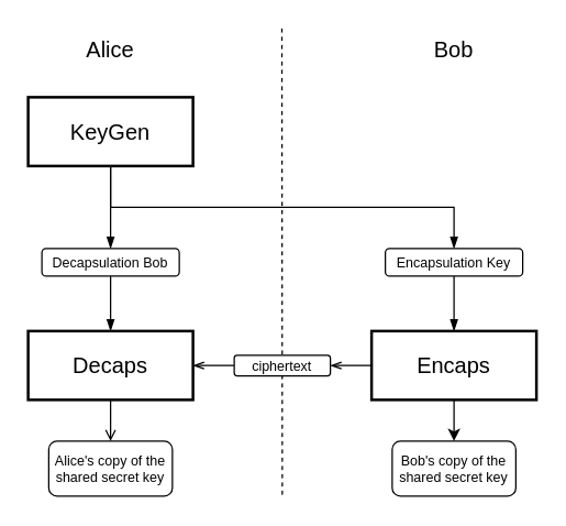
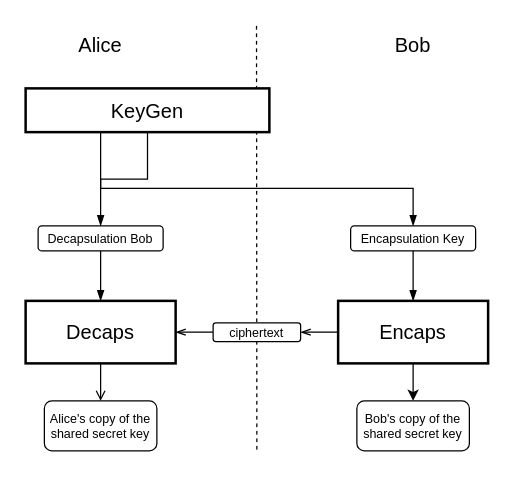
- <mxCell id="5" value="KeyGen" style="rounded=0;whiteSpace=wrap;html=1;strokeWidth=2;fontSize=16;" vertex="1" parent="1"><mxGeometry x="20" y="70" width="120" height="50" as="geometry" /></mxCell>
+ <mxCell id="5" value="KeyGen" style="rounded=0;whiteSpace=wrap;html=1;strokeWidth=2;fontSize=16;" vertex="1" parent="1"><mxGeometry x="20" y="70" width="195" height="35" as="geometry" /></mxCell>
